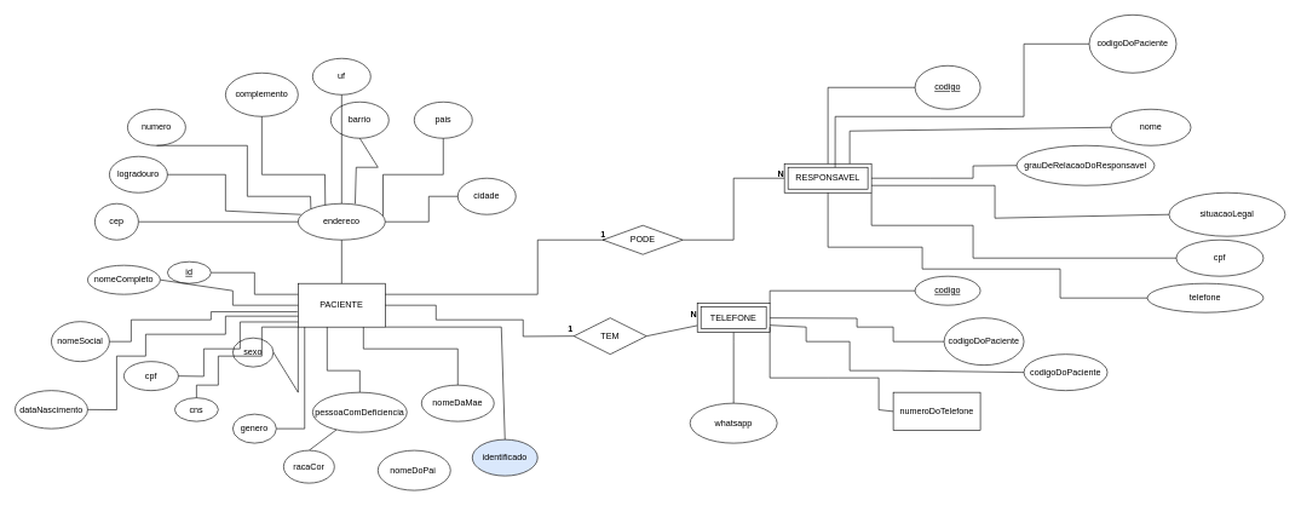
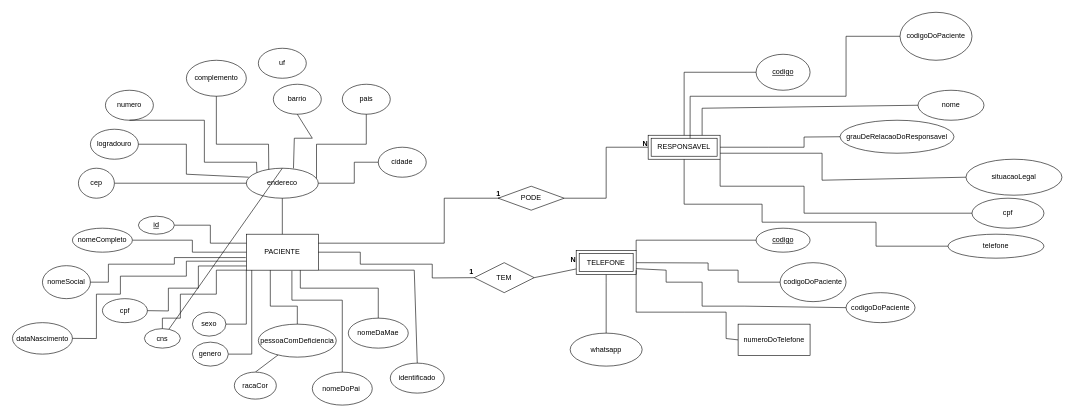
- <mxCell id="17" value="" style="endArrow=none;html=1;rounded=0;exitX=0.5;exitY=0;exitDx=0;exitDy=0;" edge="1" parent="1" source="4" target="10"><mxGeometry width="50" height="50" relative="1" as="geometry"><mxPoint x="500" y="280" as="sourcePoint" /><mxPoint x="550" y="230" as="targetPoint" /></mxGeometry></mxCell>
+ <mxCell id="17" value="" style="endArrow=none;html=1;rounded=0;exitX=0.5;exitY=0;exitDx=0;exitDy=0;" edge="1" parent="1" source="4" target="25"><mxGeometry width="50" height="50" relative="1" as="geometry"><mxPoint x="500" y="280" as="sourcePoint" /><mxPoint x="550" y="230" as="targetPoint" /></mxGeometry></mxCell>
- <mxCell id="28" value="nomeCompleto" style="ellipse;whiteSpace=wrap;html=1;" vertex="1" parent="1"><mxGeometry x="120" y="365" width="100" height="40" as="geometry" /></mxCell>
+ <mxCell id="28" value="nomeCompleto" style="ellipse;whiteSpace=wrap;html=1;" vertex="1" parent="1"><mxGeometry x="120" y="380" width="100" height="40" as="geometry" /></mxCell>
- <mxCell id="27" value="sexo" style="ellipse;whiteSpace=wrap;html=1;" vertex="1" parent="1"><mxGeometry x="320" y="465" width="56" height="40" as="geometry" /></mxCell>
+ <mxCell id="27" value="sexo" style="ellipse;whiteSpace=wrap;html=1;" vertex="1" parent="1"><mxGeometry x="320" y="520" width="56" height="40" as="geometry" /></mxCell>
+ <mxCell id="41" value="" style="endArrow=none;html=1;rounded=0;exitX=0.5;exitY=0;exitDx=0;exitDy=0;entryX=0.633;entryY=1.017;entryDx=0;entryDy=0;entryPerimeter=0;" edge="1" parent="1" source="40" target="2"><mxGeometry width="50" height="50" relative="1" as="geometry"><mxPoint x="570" y="490" as="sourcePoint" /><mxPoint x="620" y="440" as="targetPoint" /><Array as="points"><mxPoint x="570" y="500" /><mxPoint x="486" y="500" /></Array></mxGeometry></mxCell>
- <mxCell id="43" value="identificado" style="ellipse;whiteSpace=wrap;html=1;fillColor=#dae8fc;" vertex="1" parent="1"><mxGeometry x="650" y="605" width="90" height="50" as="geometry" /></mxCell>
+ <mxCell id="43" value="identificado" style="ellipse;whiteSpace=wrap;html=1;" vertex="1" parent="1"><mxGeometry x="650" y="605" width="90" height="50" as="geometry" /></mxCell>
